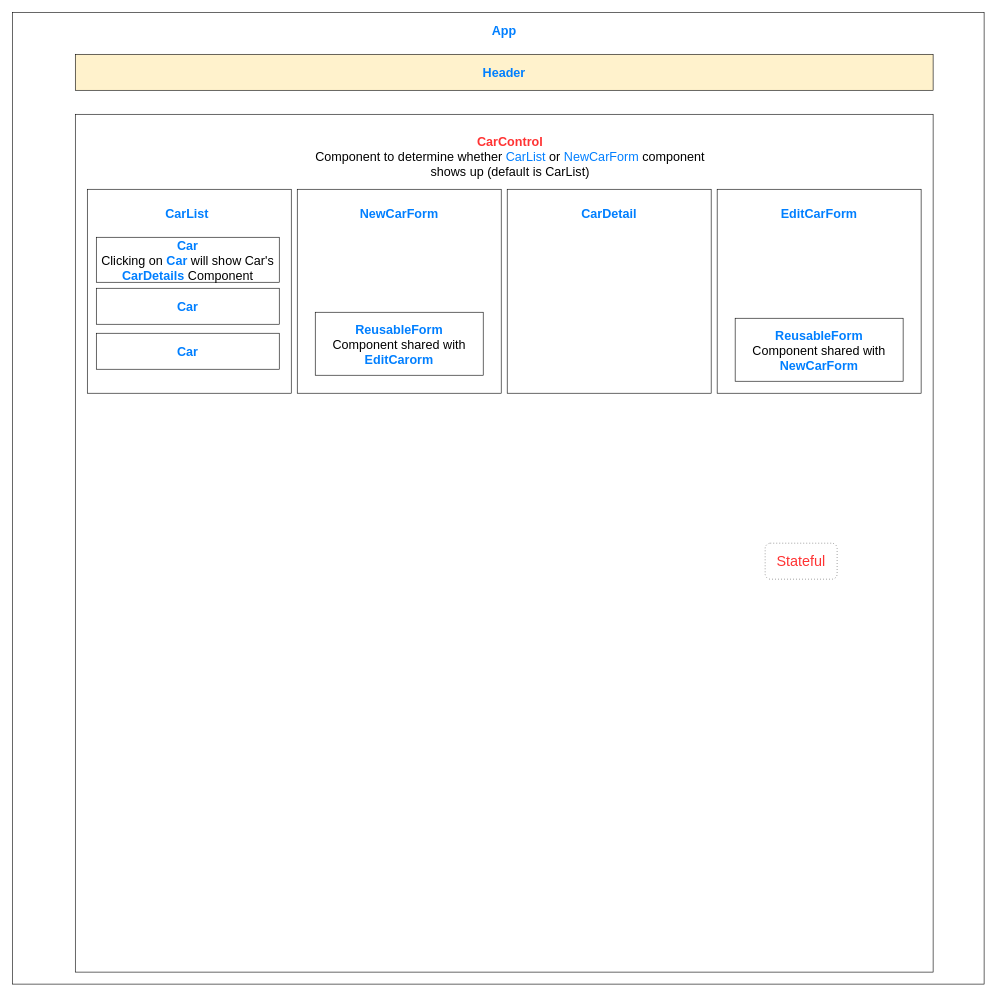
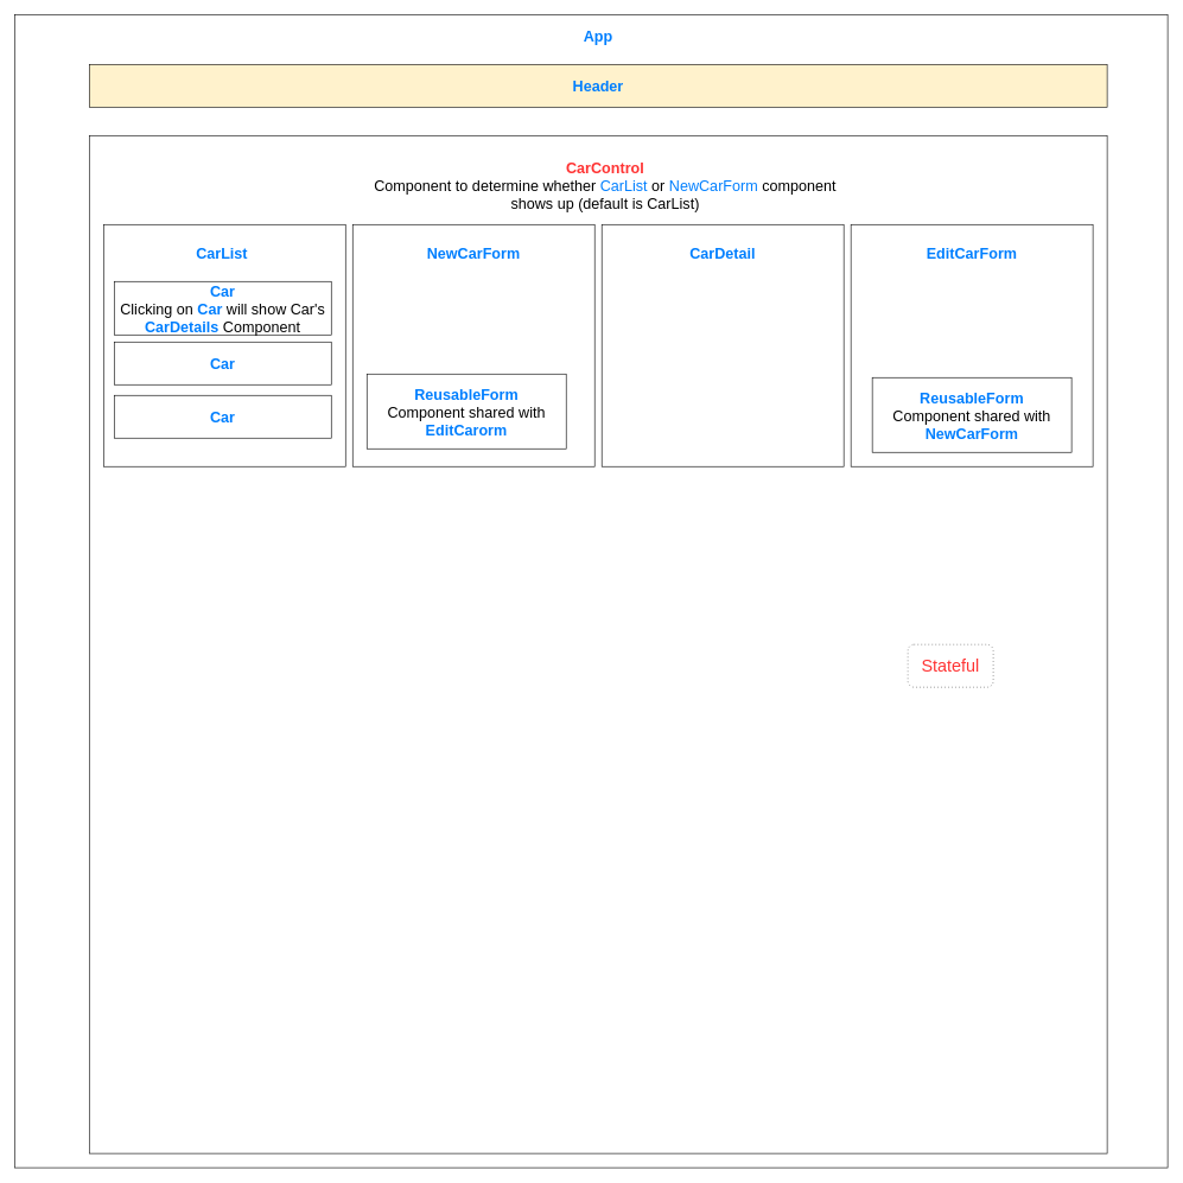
- <mxCell id="18" value="&lt;font style=&quot;font-size: 21px&quot; color=&quot;#007fff&quot;&gt;&lt;b style=&quot;font-size: 21px&quot;&gt;ReusableForm&lt;/b&gt;&lt;/font&gt;&lt;br style=&quot;font-size: 21px&quot;&gt;Component shared with &lt;font style=&quot;font-size: 21px&quot; color=&quot;#007fff&quot;&gt;&lt;b style=&quot;font-size: 21px&quot;&gt;EditCarorm&lt;/b&gt;&lt;/font&gt;" style="rounded=0;whiteSpace=wrap;html=1;glass=0;fontSize=21;" parent="1" vertex="1"><mxGeometry x="525" y="520" width="280" height="105" as="geometry" /></mxCell>
+ <mxCell id="18" value="&lt;font style=&quot;font-size: 21px&quot; color=&quot;#007fff&quot;&gt;&lt;b style=&quot;font-size: 21px&quot;&gt;ReusableForm&lt;/b&gt;&lt;/font&gt;&lt;br style=&quot;font-size: 21px&quot;&gt;Component shared with &lt;font style=&quot;font-size: 21px&quot; color=&quot;#007fff&quot;&gt;&lt;b style=&quot;font-size: 21px&quot;&gt;EditCarorm&lt;/b&gt;&lt;/font&gt;" style="rounded=0;whiteSpace=wrap;html=1;glass=0;fontSize=21;" parent="1" vertex="1"><mxGeometry x="515" y="525" width="280" height="105" as="geometry" /></mxCell>
